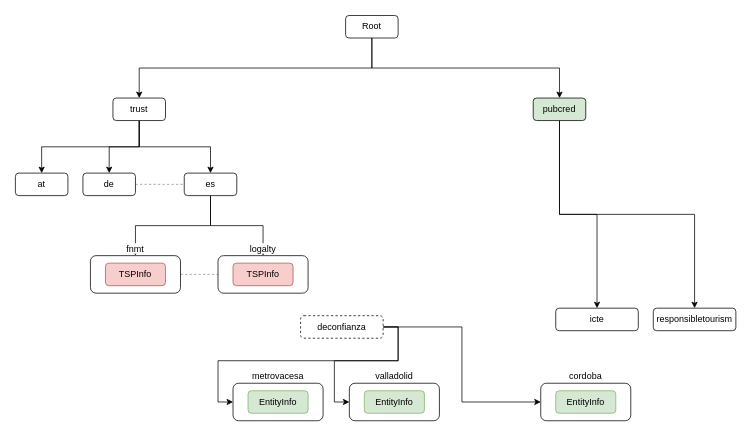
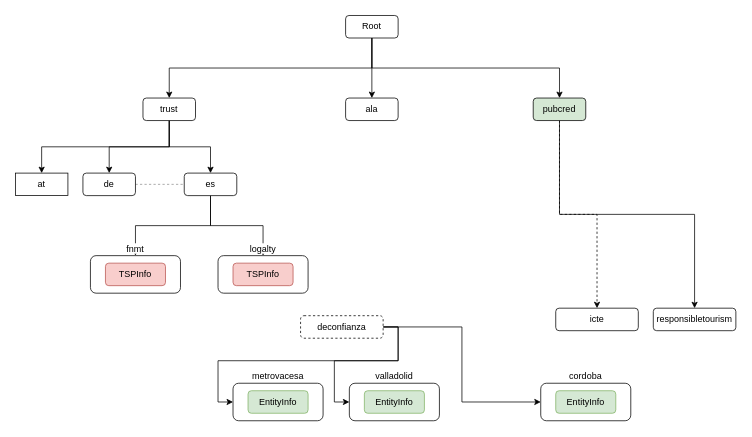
+ <mxCell id="6" style="edgeStyle=orthogonalEdgeStyle;rounded=0;orthogonalLoop=1;jettySize=auto;html=1;exitX=0.5;exitY=1;exitDx=0;exitDy=0;entryX=0.5;entryY=0;entryDx=0;entryDy=0;" edge="1" parent="1" source="8" target="41"><mxGeometry relative="1" as="geometry" /></mxCell>
- <mxCell id="12" value="trust" style="rounded=1;whiteSpace=wrap;html=1;" vertex="1" parent="1"><mxGeometry x="150" y="130" width="70" height="30" as="geometry" /></mxCell>
+ <mxCell id="12" value="trust" style="rounded=1;whiteSpace=wrap;html=1;" vertex="1" parent="1"><mxGeometry x="190" y="130" width="70" height="30" as="geometry" /></mxCell>
+ <mxCell id="41" value="ala" style="rounded=1;whiteSpace=wrap;html=1;" vertex="1" parent="1"><mxGeometry x="460" y="130" width="70" height="30" as="geometry" /></mxCell>
- <mxCell id="19" value="at" style="rounded=1;whiteSpace=wrap;html=1;" vertex="1" parent="1"><mxGeometry x="20" y="230" width="70" height="30" as="geometry" /></mxCell>
+ <mxCell id="19" value="at" style="whiteSpace=wrap;html=1;rounded=0;" vertex="1" parent="1"><mxGeometry x="20" y="230" width="70" height="30" as="geometry" /></mxCell>
- <mxCell id="16" style="edgeStyle=orthogonalEdgeStyle;rounded=0;orthogonalLoop=1;jettySize=auto;html=1;exitX=0.5;exitY=1;exitDx=0;exitDy=0;entryX=0.5;entryY=0;entryDx=0;entryDy=0;endArrow=classic;endFill=1;" edge="1" parent="1" source="18" target="30"><mxGeometry relative="1" as="geometry" /></mxCell>
+ <mxCell id="16" style="edgeStyle=orthogonalEdgeStyle;rounded=0;orthogonalLoop=1;jettySize=auto;html=1;exitX=0.5;exitY=1;exitDx=0;exitDy=0;entryX=0.5;entryY=0;entryDx=0;entryDy=0;endArrow=classic;endFill=1;dashed=1;" edge="1" parent="1" source="18" target="30"><mxGeometry relative="1" as="geometry" /></mxCell>
- <mxCell id="4" style="edgeStyle=orthogonalEdgeStyle;rounded=0;orthogonalLoop=1;jettySize=auto;html=1;exitX=1;exitY=0.5;exitDx=0;exitDy=0;entryX=0;entryY=0.5;entryDx=0;entryDy=0;dashed=1;endArrow=none;endFill=0;strokeColor=#919191;" edge="1" parent="1" source="24" target="21"><mxGeometry relative="1" as="geometry"><mxPoint x="145" y="210" as="sourcePoint" /><mxPoint x="145" y="300" as="targetPoint" /></mxGeometry></mxCell>
